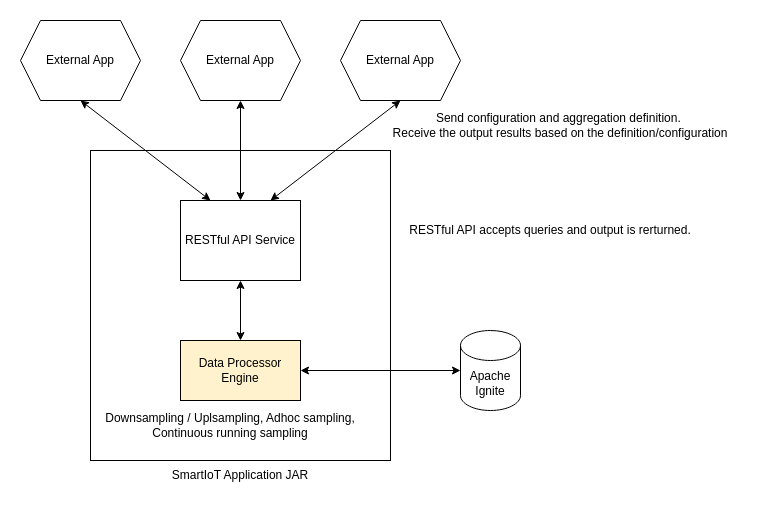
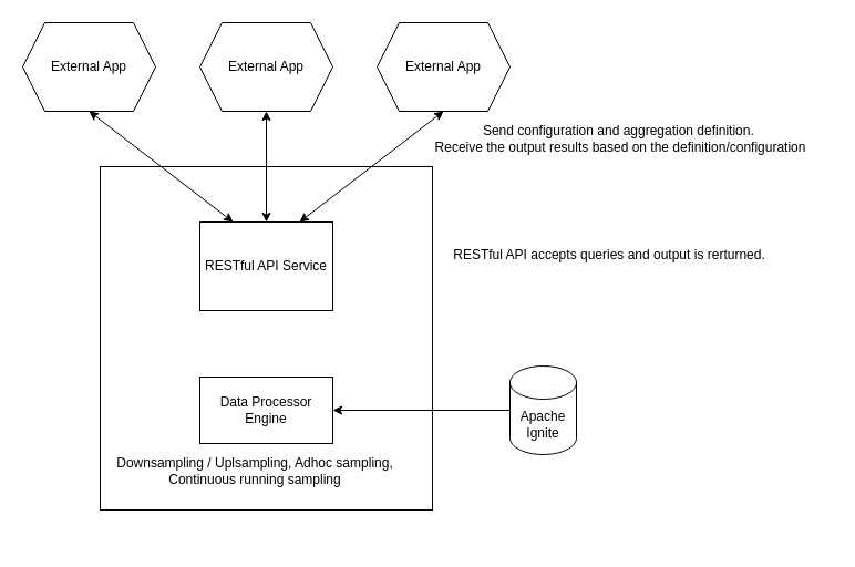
- <mxCell id="5" value="" style="endArrow=classic;startArrow=classic;html=1;rounded=0;entryX=0.5;entryY=1;entryDx=0;entryDy=0;exitX=0.5;exitY=0;exitDx=0;exitDy=0;" edge="1" parent="1" source="3" target="4"><mxGeometry width="50" height="50" relative="1" as="geometry"><mxPoint x="220" y="320" as="sourcePoint" /><mxPoint x="270" y="270" as="targetPoint" /></mxGeometry></mxCell>
- <mxCell id="3" value="Data Processor Engine" style="rounded=0;whiteSpace=wrap;html=1;fillColor=#fff2cc;" vertex="1" parent="1"><mxGeometry x="180" y="340" width="120" height="60" as="geometry" /></mxCell>
+ <mxCell id="3" value="Data Processor Engine" style="rounded=0;whiteSpace=wrap;html=1;" vertex="1" parent="1"><mxGeometry x="180" y="340" width="120" height="60" as="geometry" /></mxCell>
- <mxCell id="13" value="" style="endArrow=classic;startArrow=classic;html=1;rounded=0;exitX=1;exitY=0.5;exitDx=0;exitDy=0;entryX=0;entryY=0.5;entryDx=0;entryDy=0;entryPerimeter=0;" edge="1" parent="1" source="3" target="12"><mxGeometry width="50" height="50" relative="1" as="geometry"><mxPoint x="300" y="430" as="sourcePoint" /><mxPoint x="350" y="380" as="targetPoint" /></mxGeometry></mxCell>
+ <mxCell id="13" value="" style="endArrow=none;startArrow=classic;html=1;rounded=0;exitX=1;exitY=0.5;exitDx=0;exitDy=0;entryX=0;entryY=0.5;entryDx=0;entryDy=0;entryPerimeter=0;" edge="1" parent="1" source="3" target="12"><mxGeometry width="50" height="50" relative="1" as="geometry"><mxPoint x="300" y="430" as="sourcePoint" /><mxPoint x="350" y="380" as="targetPoint" /></mxGeometry></mxCell>
- <mxCell id="16" value="SmartIoT Application JAR" style="text;html=1;strokeColor=none;fillColor=none;align=center;verticalAlign=middle;whiteSpace=wrap;rounded=0;" vertex="1" parent="1"><mxGeometry x="170" y="460" width="140" height="30" as="geometry" /></mxCell>
